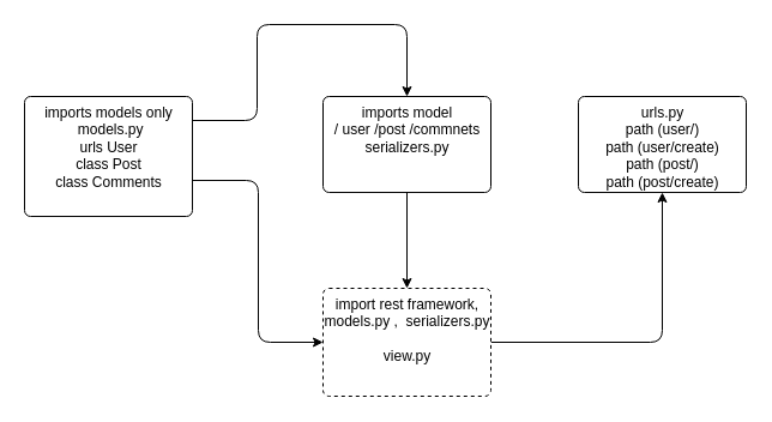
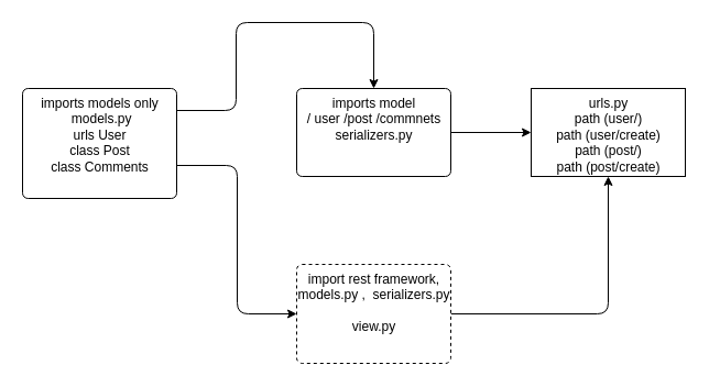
- <mxCell id="7" value="urls.py&lt;br&gt;path (user/)&lt;br&gt;path (user/create)&lt;br&gt;path (post/)&lt;br&gt;path (post/create)" style="html=1;align=center;verticalAlign=top;rounded=1;absoluteArcSize=1;arcSize=10;dashed=0;" vertex="1" parent="1"><mxGeometry x="482" y="80" width="140" height="80" as="geometry" /></mxCell>
+ <mxCell id="7" value="urls.py&lt;br&gt;path (user/)&lt;br&gt;path (user/create)&lt;br&gt;path (post/)&lt;br&gt;path (post/create)" style="html=1;align=center;verticalAlign=top;absoluteArcSize=1;arcSize=10;dashed=0;rounded=0;" vertex="1" parent="1"><mxGeometry x="482" y="80" width="140" height="80" as="geometry" /></mxCell>
- <mxCell id="5" style="edgeStyle=orthogonalEdgeStyle;html=1;" edge="1" parent="1" source="6" target="9"><mxGeometry relative="1" as="geometry" /></mxCell>
+ <mxCell id="5" style="edgeStyle=orthogonalEdgeStyle;html=1;" edge="1" parent="1" source="6" target="7"><mxGeometry relative="1" as="geometry" /></mxCell>
